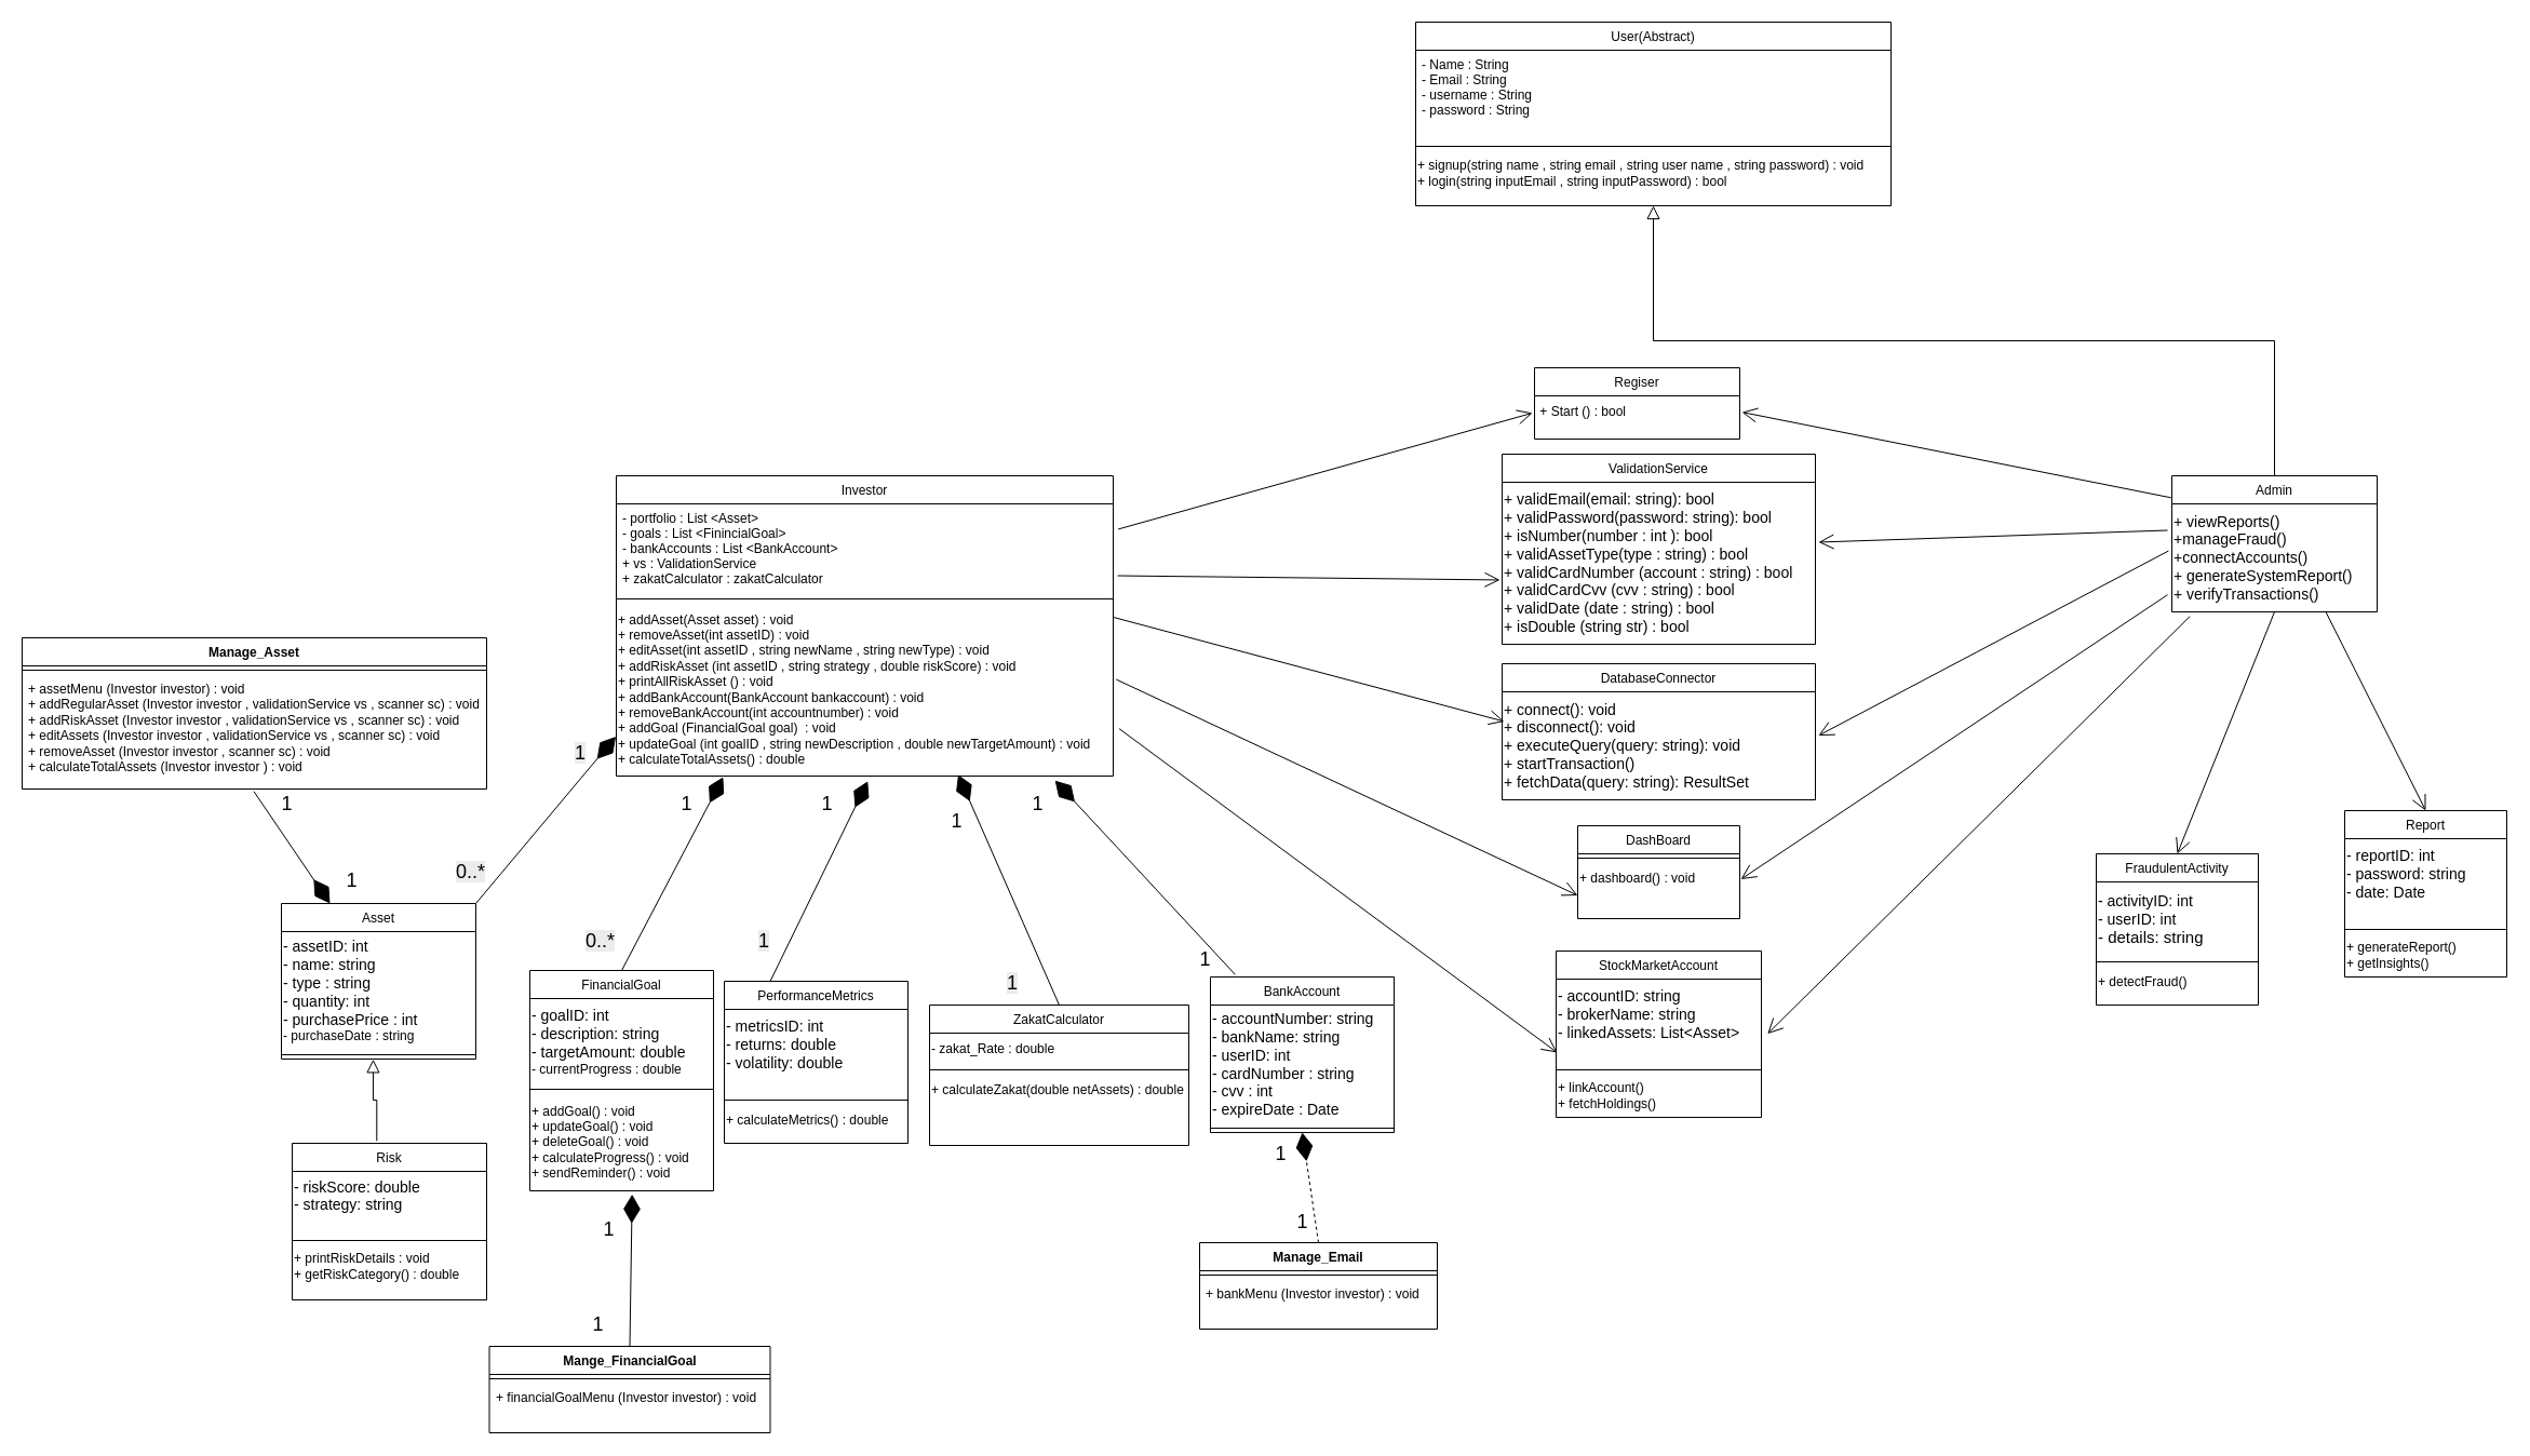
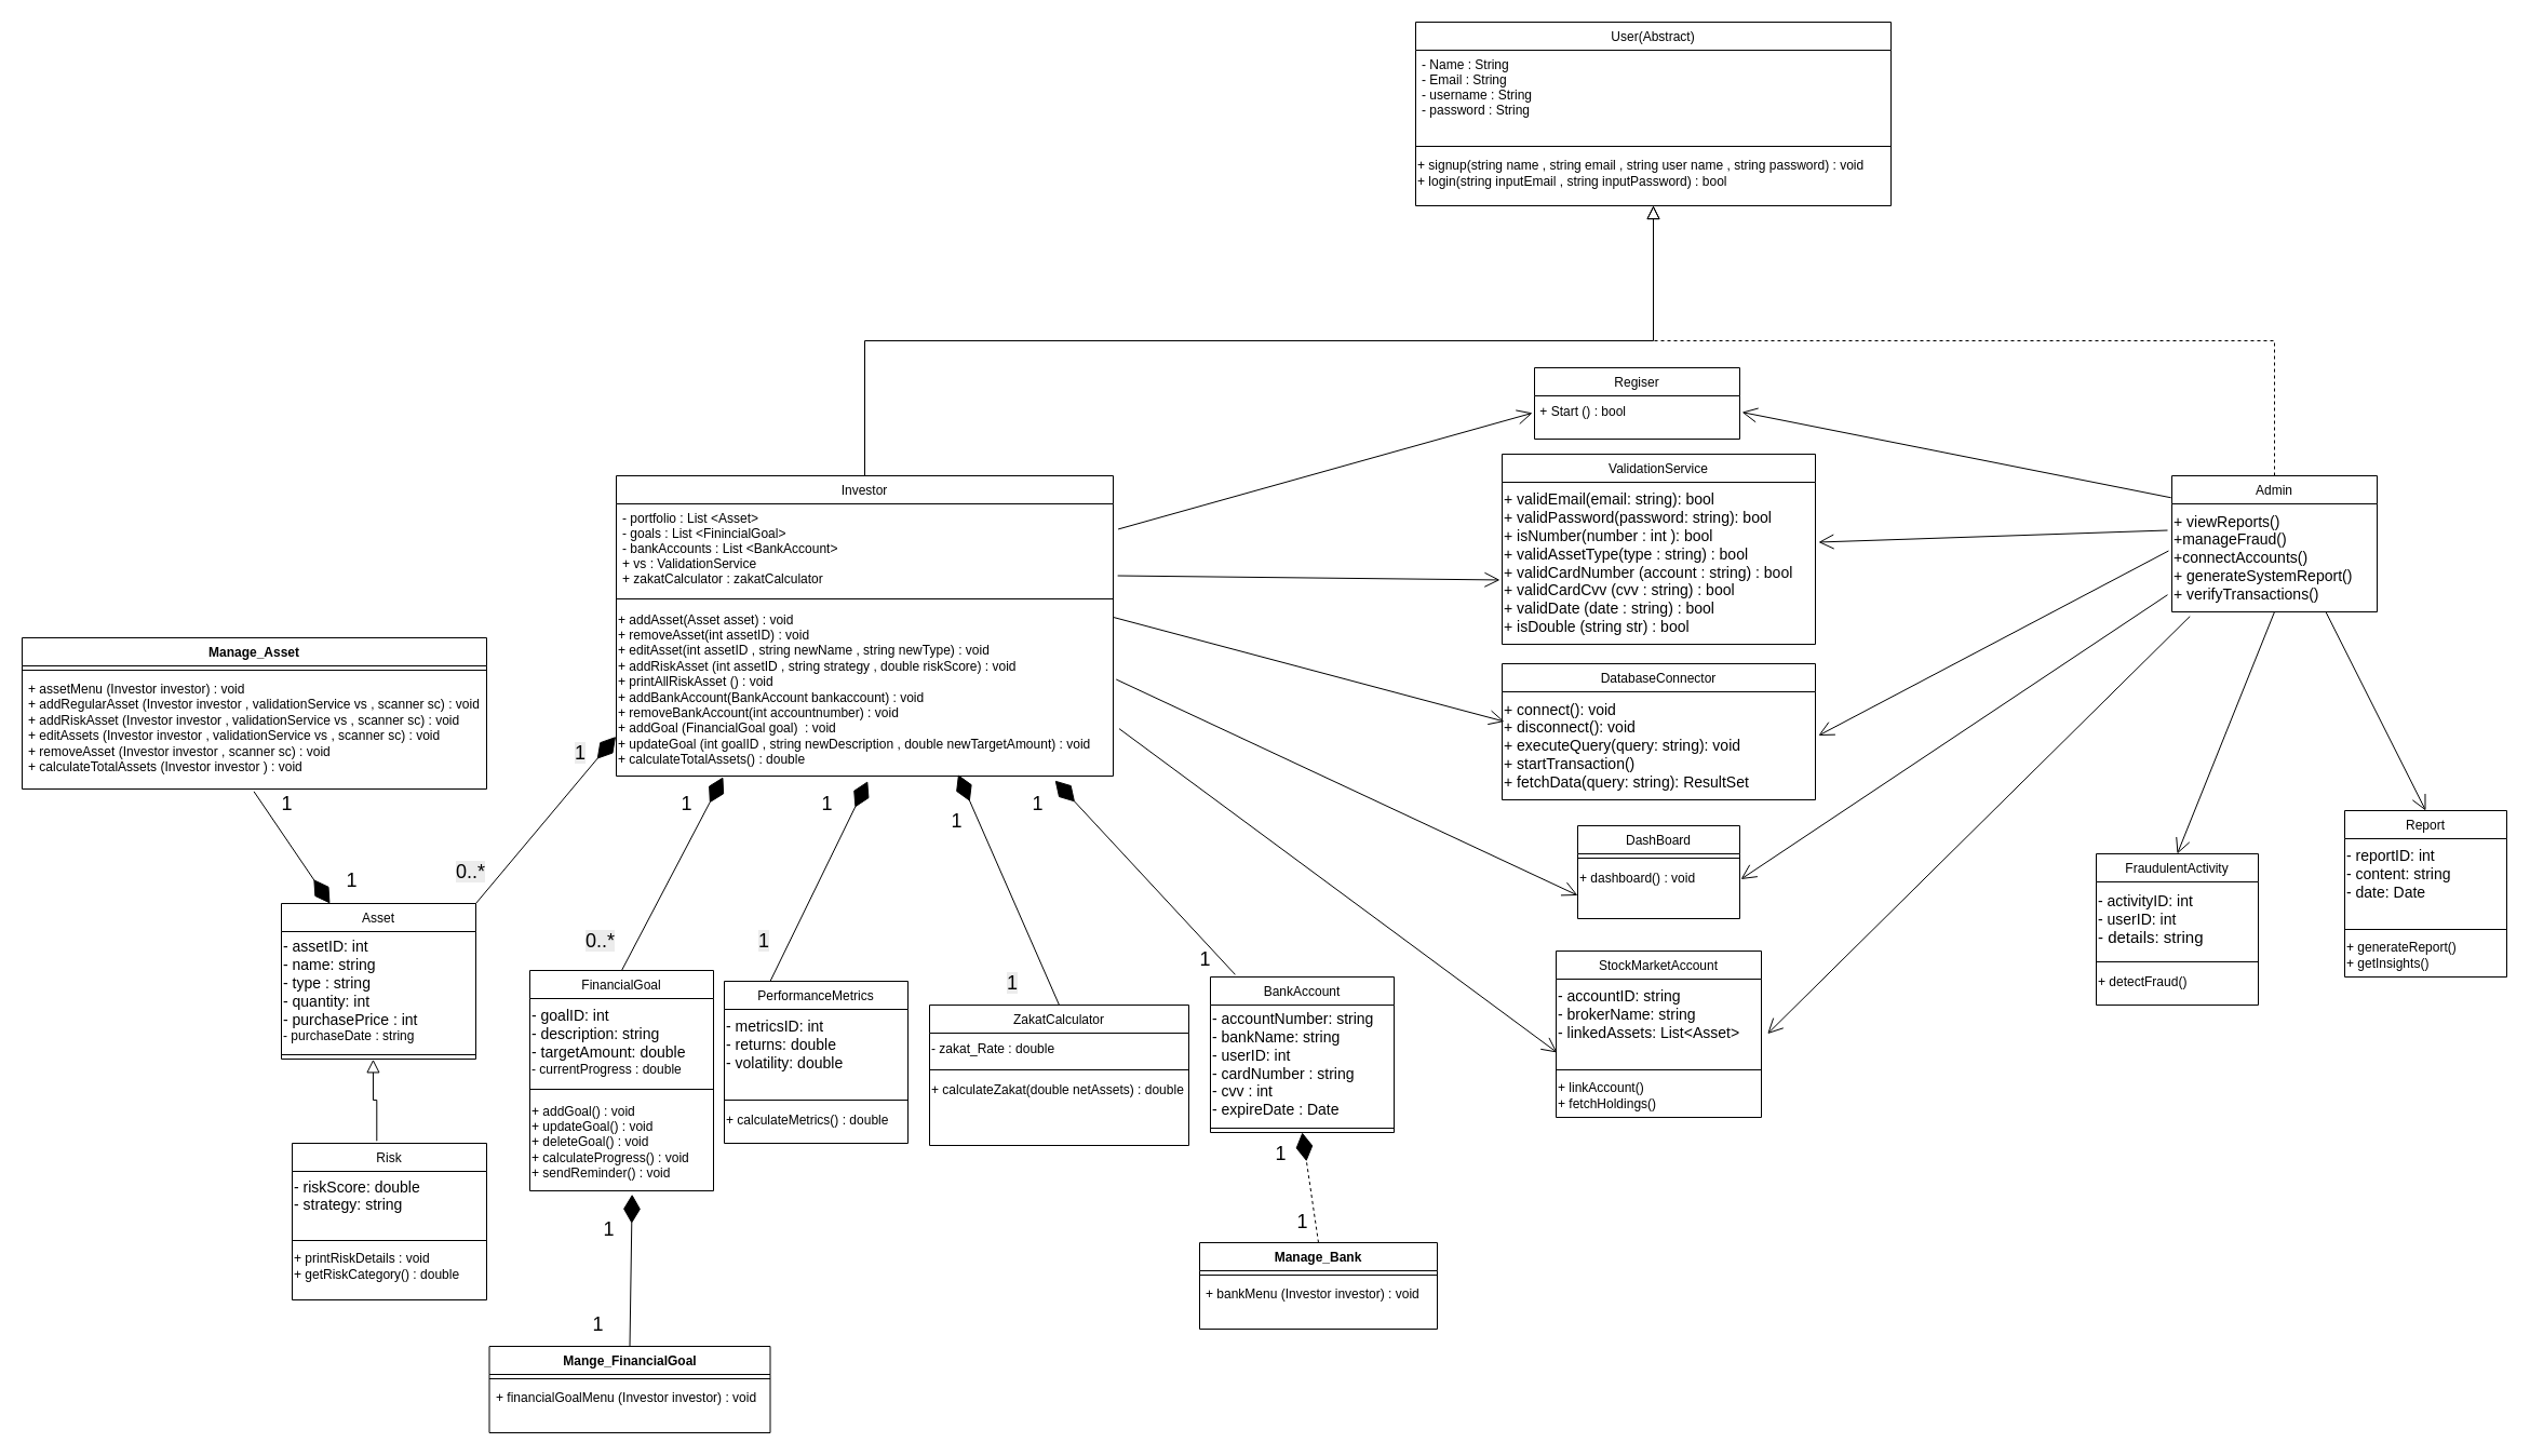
+ <mxCell id="10" value="" style="endArrow=block;endSize=10;endFill=0;shadow=0;strokeWidth=1;rounded=0;curved=0;edgeStyle=elbowEdgeStyle;elbow=vertical;" parent="1" source="6" target="2" edge="1"><mxGeometry width="160" relative="1" as="geometry"><mxPoint x="1660" y="663" as="sourcePoint" /><mxPoint x="1660" y="663" as="targetPoint" /></mxGeometry></mxCell>
- <mxCell id="13" value="" style="endArrow=block;endSize=10;endFill=0;shadow=0;strokeWidth=1;rounded=0;curved=0;edgeStyle=elbowEdgeStyle;elbow=vertical;" parent="1" source="11" target="2" edge="1"><mxGeometry width="160" relative="1" as="geometry"><mxPoint x="1670" y="833" as="sourcePoint" /><mxPoint x="1770" y="731" as="targetPoint" /></mxGeometry></mxCell>
+ <mxCell id="13" value="" style="endArrow=block;endSize=10;endFill=0;shadow=0;strokeWidth=1;rounded=0;curved=0;edgeStyle=elbowEdgeStyle;elbow=vertical;dashed=1;" parent="1" source="11" target="2" edge="1"><mxGeometry width="160" relative="1" as="geometry"><mxPoint x="1670" y="833" as="sourcePoint" /><mxPoint x="1770" y="731" as="targetPoint" /></mxGeometry></mxCell>
- <mxCell id="34" value="&lt;font style=&quot;font-size: 14px;&quot;&gt;- reportID: int&lt;br&gt;- password: string&lt;br&gt;-&amp;nbsp;date: Date&lt;span style=&quot;white-space: pre;&quot;&gt;&#09;&lt;/span&gt;&lt;/font&gt;&lt;div&gt;&lt;br&gt;&lt;/div&gt;" style="text;html=1;align=left;verticalAlign=middle;resizable=0;points=[];autosize=1;strokeColor=none;fillColor=none;" parent="33" vertex="1"><mxGeometry y="26" width="150" height="80" as="geometry" /></mxCell>
+ <mxCell id="34" value="&lt;font style=&quot;font-size: 14px;&quot;&gt;- reportID: int&lt;br&gt;- content: string&lt;br&gt;-&amp;nbsp;date: Date&lt;span style=&quot;white-space: pre;&quot;&gt;&#09;&lt;/span&gt;&lt;/font&gt;&lt;div&gt;&lt;br&gt;&lt;/div&gt;" style="text;html=1;align=left;verticalAlign=middle;resizable=0;points=[];autosize=1;strokeColor=none;fillColor=none;" parent="33" vertex="1"><mxGeometry y="26" width="150" height="80" as="geometry" /></mxCell>
- <mxCell id="91" value="Manage_Email" style="swimlane;fontStyle=1;align=center;verticalAlign=top;childLayout=stackLayout;horizontal=1;startSize=26;horizontalStack=0;resizeParent=1;resizeParentMax=0;resizeLast=0;collapsible=1;marginBottom=0;whiteSpace=wrap;html=1;" parent="1" vertex="1"><mxGeometry x="1110" y="1150" width="220" height="80" as="geometry" /></mxCell>
+ <mxCell id="91" value="Manage_Bank" style="swimlane;fontStyle=1;align=center;verticalAlign=top;childLayout=stackLayout;horizontal=1;startSize=26;horizontalStack=0;resizeParent=1;resizeParentMax=0;resizeLast=0;collapsible=1;marginBottom=0;whiteSpace=wrap;html=1;" parent="1" vertex="1"><mxGeometry x="1110" y="1150" width="220" height="80" as="geometry" /></mxCell>
